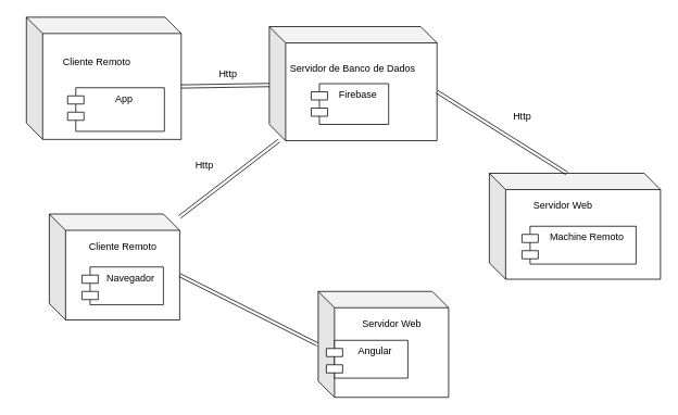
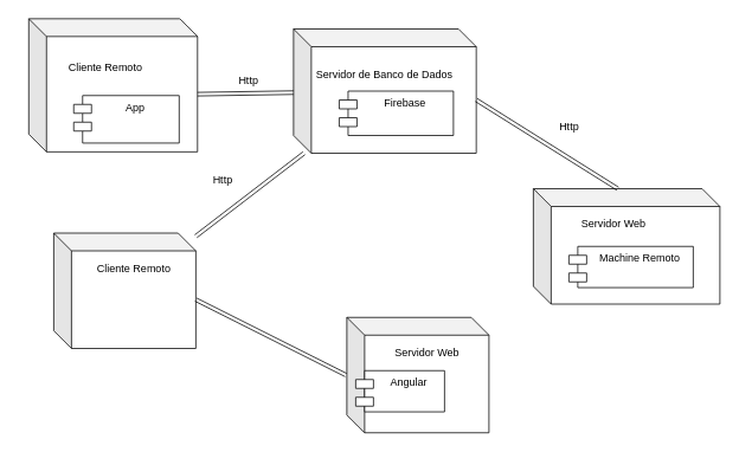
- <mxCell id="21" value="Firebase" style="shape=module;align=left;spacingLeft=20;align=center;verticalAlign=top;" vertex="1" parent="19"><mxGeometry x="51.429" y="70" width="95" height="50" as="geometry" /></mxCell>
+ <mxCell id="21" value="Firebase" style="shape=module;align=left;spacingLeft=20;align=center;verticalAlign=top;" vertex="1" parent="19"><mxGeometry x="51.429" y="70" width="128.571" height="50" as="geometry" /></mxCell>
- <mxCell id="11" value="Navegador" style="shape=module;align=left;spacingLeft=20;align=center;verticalAlign=top;" vertex="1" parent="10"><mxGeometry y="35.286" width="100" height="46.429" as="geometry" /></mxCell>
